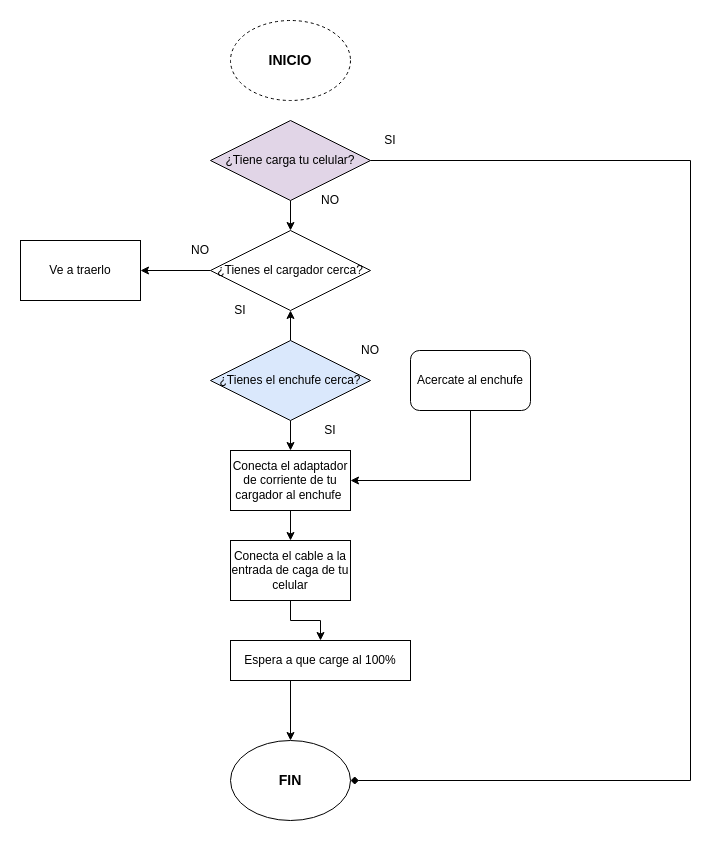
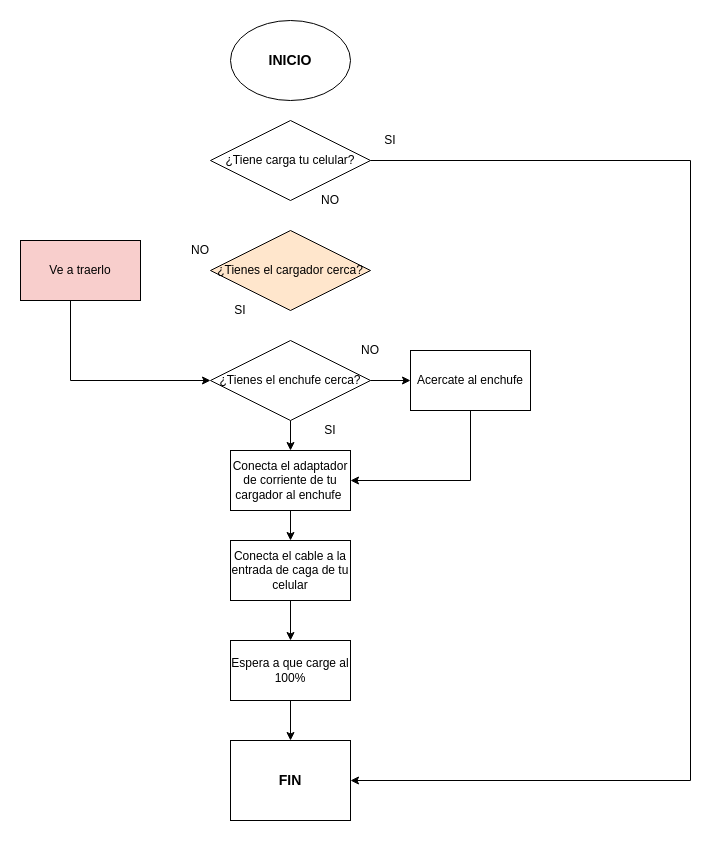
- <mxCell id="2" value="&lt;h3&gt;&lt;b&gt;INICIO&lt;/b&gt;&lt;/h3&gt;" style="ellipse;whiteSpace=wrap;html=1;dashed=1;" vertex="1" parent="1"><mxGeometry x="230" y="20" width="120" height="80" as="geometry" /></mxCell>
+ <mxCell id="2" value="&lt;h3&gt;&lt;b&gt;INICIO&lt;/b&gt;&lt;/h3&gt;" style="ellipse;whiteSpace=wrap;html=1;" vertex="1" parent="1"><mxGeometry x="230" y="20" width="120" height="80" as="geometry" /></mxCell>
- <mxCell id="5" value="¿Tiene carga tu celular?" style="rhombus;whiteSpace=wrap;html=1;fillColor=#e1d5e7;" vertex="1" parent="1"><mxGeometry x="210" y="120" width="160" height="80" as="geometry" /></mxCell>
+ <mxCell id="5" value="¿Tiene carga tu celular?" style="rhombus;whiteSpace=wrap;html=1;" vertex="1" parent="1"><mxGeometry x="210" y="120" width="160" height="80" as="geometry" /></mxCell>
- <mxCell id="3" style="edgeStyle=orthogonalEdgeStyle;rounded=0;orthogonalLoop=1;jettySize=auto;html=1;" edge="1" parent="1" source="5" target="8"><mxGeometry relative="1" as="geometry" /></mxCell>
- <mxCell id="12" value="Ve a traerlo" style="rounded=0;whiteSpace=wrap;html=1;" vertex="1" parent="1"><mxGeometry x="20" y="240" width="120" height="60" as="geometry" /></mxCell>
+ <mxCell id="12" value="Ve a traerlo" style="rounded=0;whiteSpace=wrap;html=1;fillColor=#f8cecc;" vertex="1" parent="1"><mxGeometry x="20" y="240" width="120" height="60" as="geometry" /></mxCell>
- <mxCell id="7" style="edgeStyle=orthogonalEdgeStyle;rounded=0;orthogonalLoop=1;jettySize=auto;html=1;" edge="1" parent="1" source="8" target="12"><mxGeometry relative="1" as="geometry" /></mxCell>
- <mxCell id="8" value="¿Tienes el cargador cerca?" style="rhombus;whiteSpace=wrap;html=1;" vertex="1" parent="1"><mxGeometry x="210" y="230" width="160" height="80" as="geometry" /></mxCell>
+ <mxCell id="8" value="¿Tienes el cargador cerca?" style="rhombus;whiteSpace=wrap;html=1;fillColor=#ffe6cc;" vertex="1" parent="1"><mxGeometry x="210" y="230" width="160" height="80" as="geometry" /></mxCell>
- <mxCell id="13" style="edgeStyle=orthogonalEdgeStyle;rounded=0;orthogonalLoop=1;jettySize=auto;html=1;" edge="1" parent="1" source="15" target="8"><mxGeometry relative="1" as="geometry" /></mxCell>
+ <mxCell id="13" style="edgeStyle=orthogonalEdgeStyle;rounded=0;orthogonalLoop=1;jettySize=auto;html=1;entryX=0;entryY=0.5;entryDx=0;entryDy=0;" edge="1" parent="1" source="15" target="19"><mxGeometry relative="1" as="geometry" /></mxCell>
+ <mxCell id="11" style="edgeStyle=orthogonalEdgeStyle;rounded=0;orthogonalLoop=1;jettySize=auto;html=1;entryX=0;entryY=0.5;entryDx=0;entryDy=0;" edge="1" parent="1" source="12" target="15"><mxGeometry relative="1" as="geometry"><Array as="points"><mxPoint x="70" y="380" /></Array></mxGeometry></mxCell>
- <mxCell id="15" value="¿Tienes el enchufe cerca?" style="rhombus;whiteSpace=wrap;html=1;fillColor=#dae8fc;" vertex="1" parent="1"><mxGeometry x="210" y="340" width="160" height="80" as="geometry" /></mxCell>
+ <mxCell id="15" value="¿Tienes el enchufe cerca?" style="rhombus;whiteSpace=wrap;html=1;" vertex="1" parent="1"><mxGeometry x="210" y="340" width="160" height="80" as="geometry" /></mxCell>
- <mxCell id="19" value="Acercate al enchufe" style="whiteSpace=wrap;html=1;rounded=1;" vertex="1" parent="1"><mxGeometry x="410" y="350" width="120" height="60" as="geometry" /></mxCell>
+ <mxCell id="19" value="Acercate al enchufe" style="rounded=0;whiteSpace=wrap;html=1;" vertex="1" parent="1"><mxGeometry x="410" y="350" width="120" height="60" as="geometry" /></mxCell>
- <mxCell id="27" value="Espera a que carge al 100%" style="rounded=0;whiteSpace=wrap;html=1;" vertex="1" parent="1"><mxGeometry x="230" y="640" width="180" height="40" as="geometry" /></mxCell>
+ <mxCell id="27" value="Espera a que carge al 100%" style="rounded=0;whiteSpace=wrap;html=1;" vertex="1" parent="1"><mxGeometry x="230" y="640" width="120" height="60" as="geometry" /></mxCell>
- <mxCell id="6" value="&lt;h3&gt;&lt;b&gt;FIN&lt;/b&gt;&lt;/h3&gt;" style="ellipse;whiteSpace=wrap;html=1;" vertex="1" parent="1"><mxGeometry x="230" y="740" width="120" height="80" as="geometry" /></mxCell>
+ <mxCell id="6" value="&lt;h3&gt;&lt;b&gt;FIN&lt;/b&gt;&lt;/h3&gt;" style="whiteSpace=wrap;html=1;rounded=0;" vertex="1" parent="1"><mxGeometry x="230" y="740" width="120" height="80" as="geometry" /></mxCell>
- <mxCell id="4" style="edgeStyle=orthogonalEdgeStyle;rounded=0;orthogonalLoop=1;jettySize=auto;html=1;entryX=1;entryY=0.5;entryDx=0;entryDy=0;endArrow=diamond;" edge="1" parent="1" source="5" target="6"><mxGeometry relative="1" as="geometry"><Array as="points"><mxPoint x="690" y="160" /><mxPoint x="690" y="780" /></Array></mxGeometry></mxCell>
+ <mxCell id="4" style="edgeStyle=orthogonalEdgeStyle;rounded=0;orthogonalLoop=1;jettySize=auto;html=1;entryX=1;entryY=0.5;entryDx=0;entryDy=0;" edge="1" parent="1" source="5" target="6"><mxGeometry relative="1" as="geometry"><Array as="points"><mxPoint x="690" y="160" /><mxPoint x="690" y="780" /></Array></mxGeometry></mxCell>
